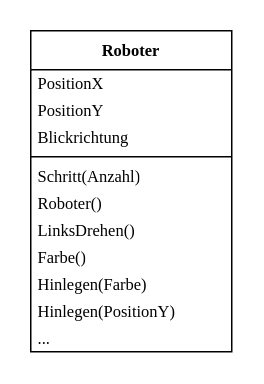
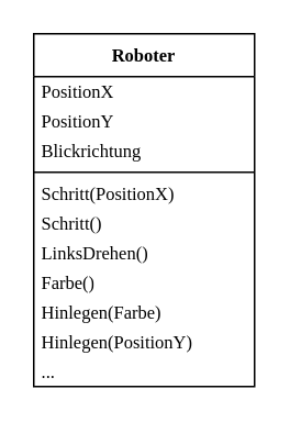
- <mxCell id="7" value="Schritt(Anzahl)" style="text;strokeColor=none;fillColor=none;align=left;verticalAlign=middle;spacingLeft=3;spacingRight=4;overflow=hidden;rotatable=0;points=[[0,0.5],[1,0.5]];portConstraint=eastwest;fontFamily=Alegreya;fontSize=11;fontStyle=0;html=1;imageWidth=24;imageHeight=24;comic=0;imageAspect=0;" parent="2" vertex="1"><mxGeometry y="88" width="134" height="18" as="geometry" /></mxCell>
+ <mxCell id="7" value="Schritt(PositionX)" style="text;strokeColor=none;fillColor=none;align=left;verticalAlign=middle;spacingLeft=3;spacingRight=4;overflow=hidden;rotatable=0;points=[[0,0.5],[1,0.5]];portConstraint=eastwest;fontFamily=Alegreya;fontSize=11;fontStyle=0;html=1;imageWidth=24;imageHeight=24;comic=0;imageAspect=0;" parent="2" vertex="1"><mxGeometry y="88" width="134" height="18" as="geometry" /></mxCell>
- <mxCell id="8" value="Roboter()" style="text;strokeColor=none;fillColor=none;align=left;verticalAlign=middle;spacingLeft=3;spacingRight=4;overflow=hidden;rotatable=0;points=[[0,0.5],[1,0.5]];portConstraint=eastwest;fontFamily=Alegreya;fontSize=11;fontStyle=0;html=1;imageWidth=24;imageHeight=24;comic=0;imageAspect=0;" parent="2" vertex="1"><mxGeometry y="106" width="134" height="18" as="geometry" /></mxCell>
+ <mxCell id="8" value="Schritt()" style="text;strokeColor=none;fillColor=none;align=left;verticalAlign=middle;spacingLeft=3;spacingRight=4;overflow=hidden;rotatable=0;points=[[0,0.5],[1,0.5]];portConstraint=eastwest;fontFamily=Alegreya;fontSize=11;fontStyle=0;html=1;imageWidth=24;imageHeight=24;comic=0;imageAspect=0;" parent="2" vertex="1"><mxGeometry y="106" width="134" height="18" as="geometry" /></mxCell>
